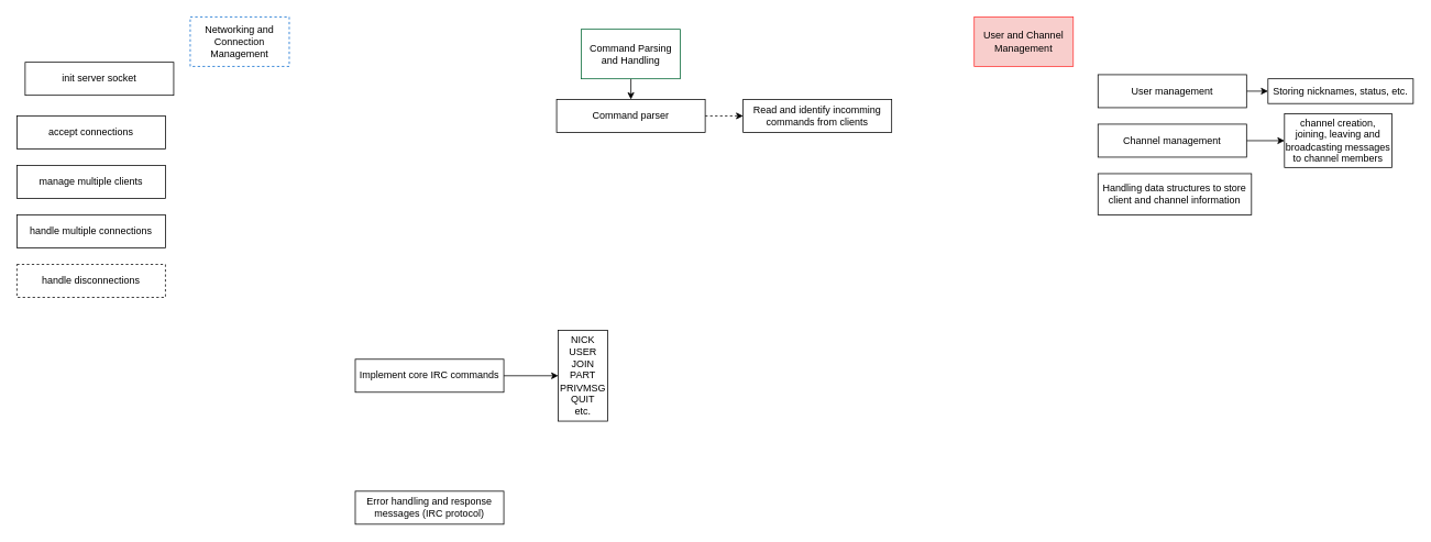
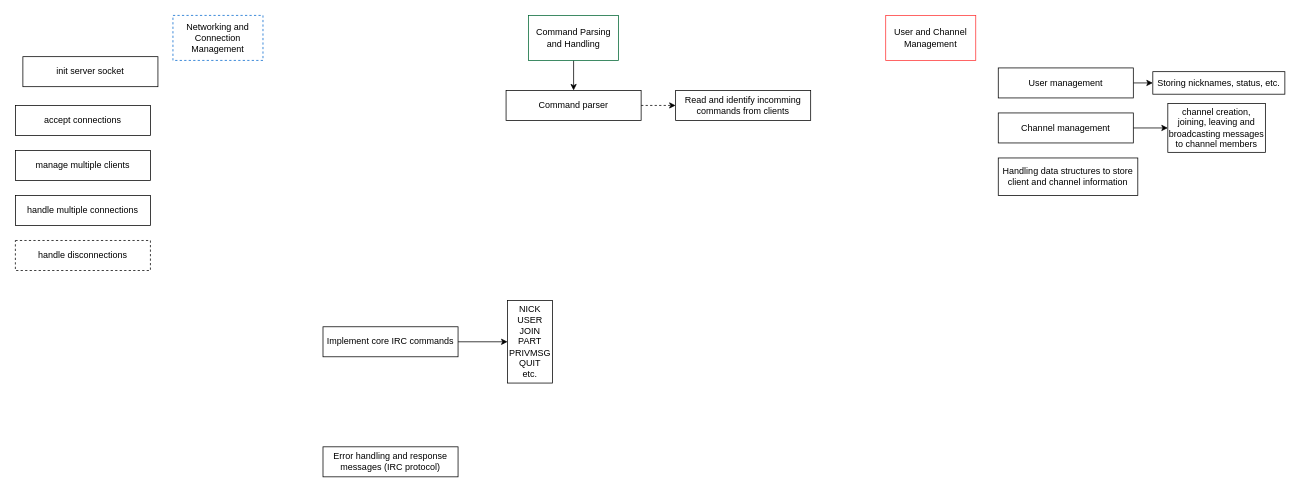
- <mxCell id="5" value="User and Channel Management" style="rounded=0;whiteSpace=wrap;html=1;strokeColor=#FF3333;fillColor=#f8cecc;" parent="1" vertex="1"><mxGeometry x="1180" width="120" height="60" as="geometry" y="20" /></mxCell>
+ <mxCell id="5" value="User and Channel Management" style="rounded=0;whiteSpace=wrap;html=1;strokeColor=#FF3333;" parent="1" vertex="1"><mxGeometry x="1180" width="120" height="60" as="geometry" y="20" /></mxCell>
- <mxCell id="3" value="Command Parsing and Handling" style="rounded=0;whiteSpace=wrap;html=1;labelBorderColor=none;labelBackgroundColor=none;strokeColor=#006633;" parent="1" vertex="1"><mxGeometry x="704" y="35" width="120" height="60" as="geometry" /></mxCell>
+ <mxCell id="3" value="Command Parsing and Handling" style="rounded=0;whiteSpace=wrap;html=1;labelBorderColor=none;labelBackgroundColor=none;strokeColor=#006633;" parent="1" vertex="1"><mxGeometry x="704" width="120" height="60" as="geometry" y="20" /></mxCell>
